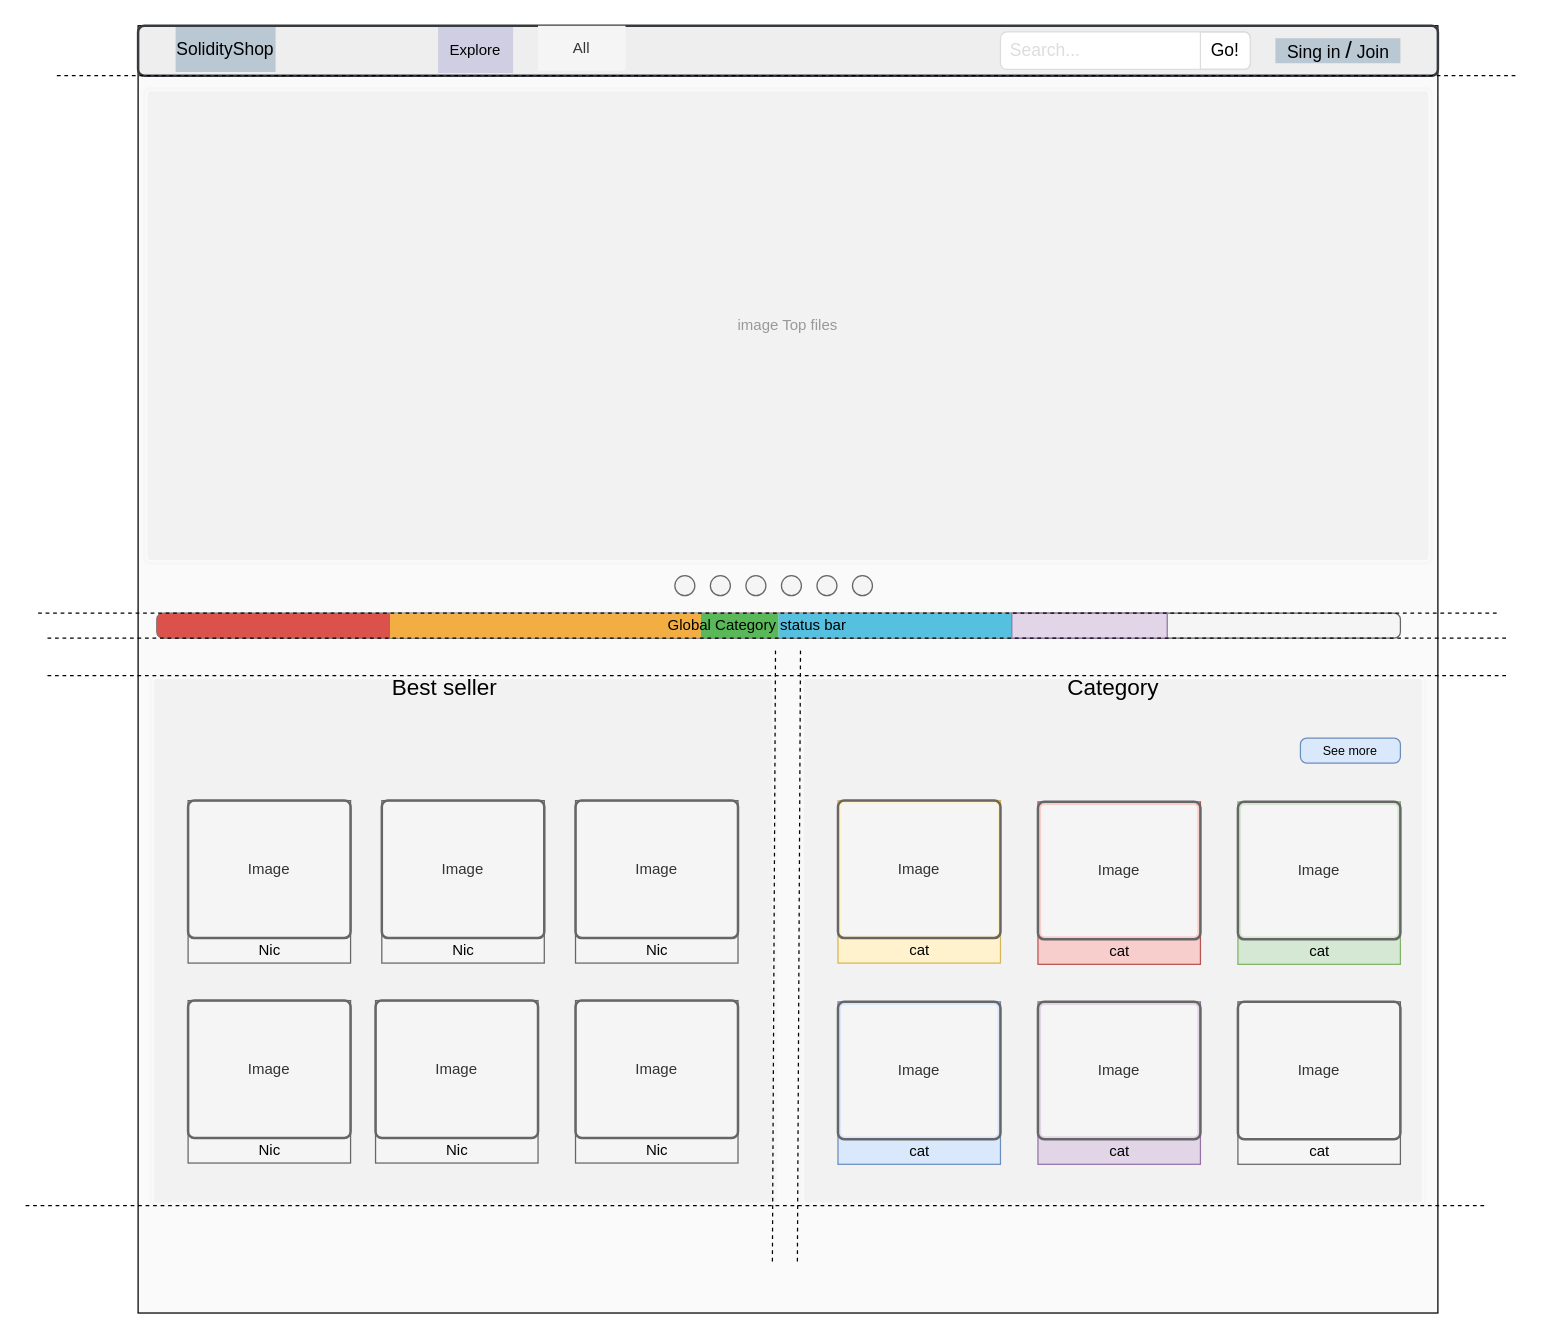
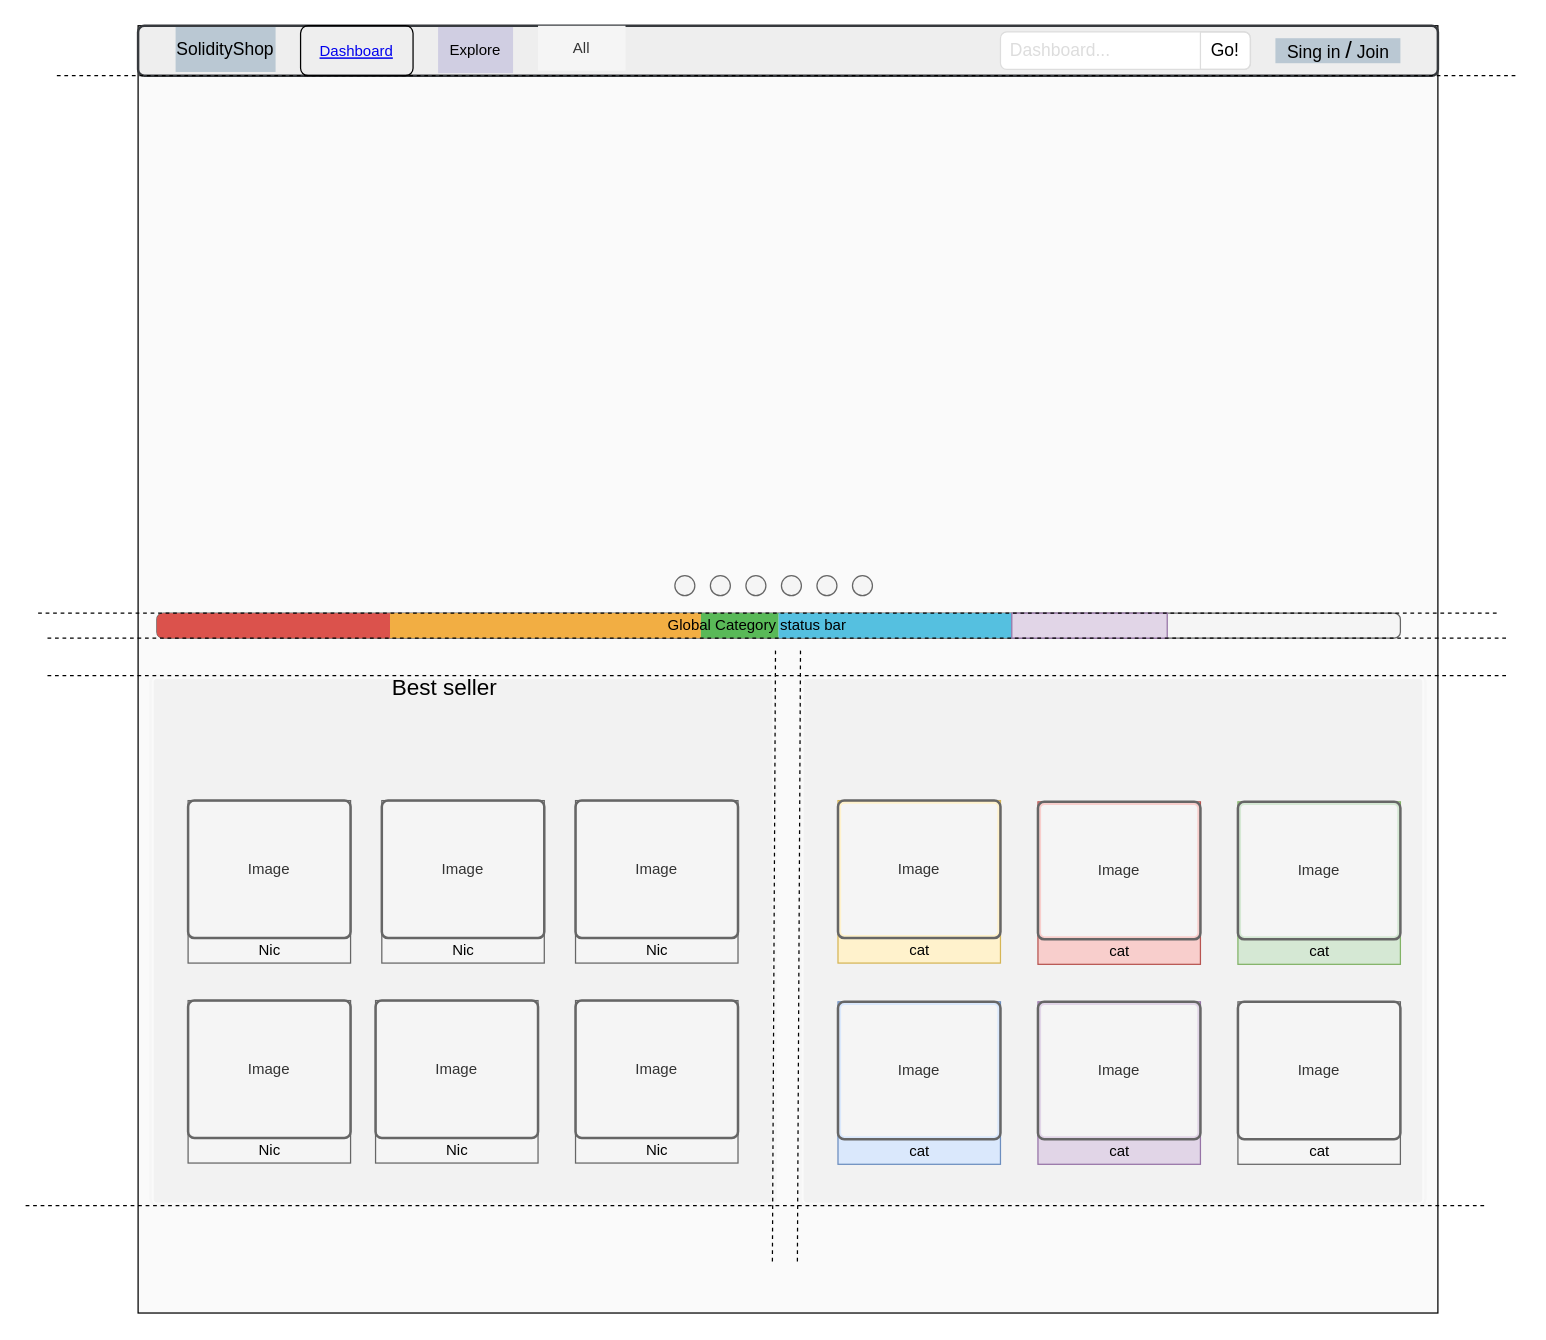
+ <mxCell id="11" value="Dashboard" style="fontColor=#0000EE;fontStyle=4;rounded=1;overflow=hidden;spacing=10;strokeColor=#000000;fillColor=none;" parent="4" vertex="1"><mxGeometry x="130" width="90" height="40" as="geometry" /></mxCell>
- <mxCell id="8" value="Search..." style="html=1;shadow=0;dashed=0;shape=mxgraph.bootstrap.rrect;rSize=5;strokeColor=#dddddd;align=left;spacingLeft=6;fontSize=14;fontColor=#dddddd;whiteSpace=wrap;" parent="4" vertex="1"><mxGeometry x="690" y="5" width="200" height="30" as="geometry" /></mxCell>
+ <mxCell id="8" value="Dashboard..." style="html=1;shadow=0;dashed=0;shape=mxgraph.bootstrap.rrect;rSize=5;strokeColor=#dddddd;align=left;spacingLeft=6;fontSize=14;fontColor=#dddddd;whiteSpace=wrap;" parent="4" vertex="1"><mxGeometry x="690" y="5" width="200" height="30" as="geometry" /></mxCell>
- <mxCell id="21" value="image Top files" style="html=1;shadow=0;dashed=0;shape=mxgraph.bootstrap.image;align=center;rSize=5;strokeColor=#f6f6f6;fillColor=#F2F2F2;fontColor=#999999;strokeWidth=2;whiteSpace=wrap;" parent="20" vertex="1"><mxGeometry x="5" y="50" width="1030" height="380" as="geometry" /></mxCell>
- <mxCell id="24" value="&lt;font style=&quot;font-size: 18px&quot;&gt;Category&lt;/font&gt;" style="text;html=1;align=center;verticalAlign=middle;resizable=0;points=[];;autosize=1;" parent="1" vertex="1"><mxGeometry x="845" y="540" width="90" height="20" as="geometry" /></mxCell>
- <mxCell id="43" value="See more" style="html=1;shadow=0;dashed=0;shape=mxgraph.bootstrap.rrect;rSize=5;fillColor=#dae8fc;align=center;strokeColor=#6c8ebf;fontSize=10;whiteSpace=wrap;" parent="1" vertex="1"><mxGeometry x="1040" y="590" width="80" height="20" as="geometry" /></mxCell>
